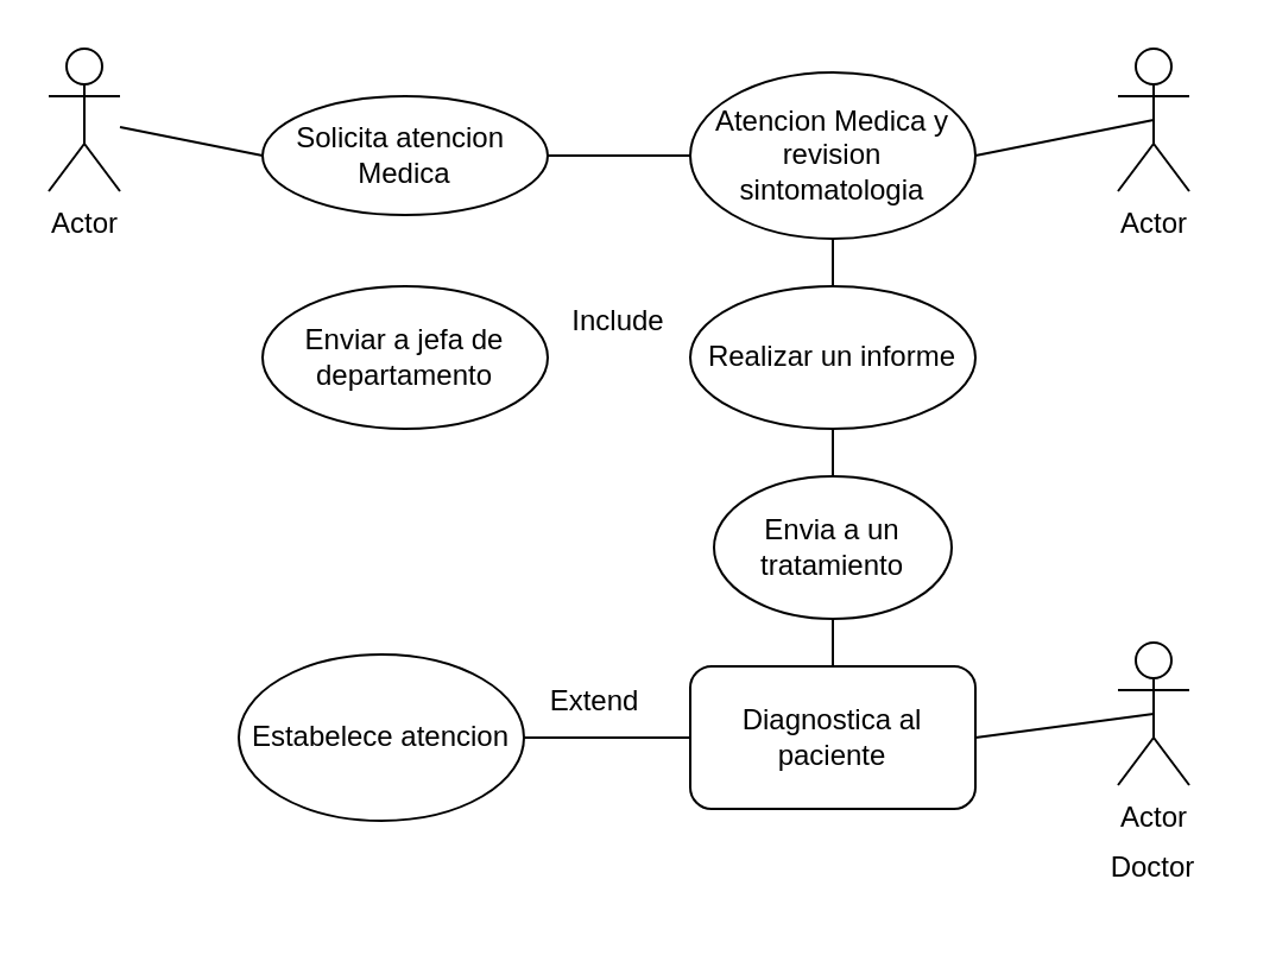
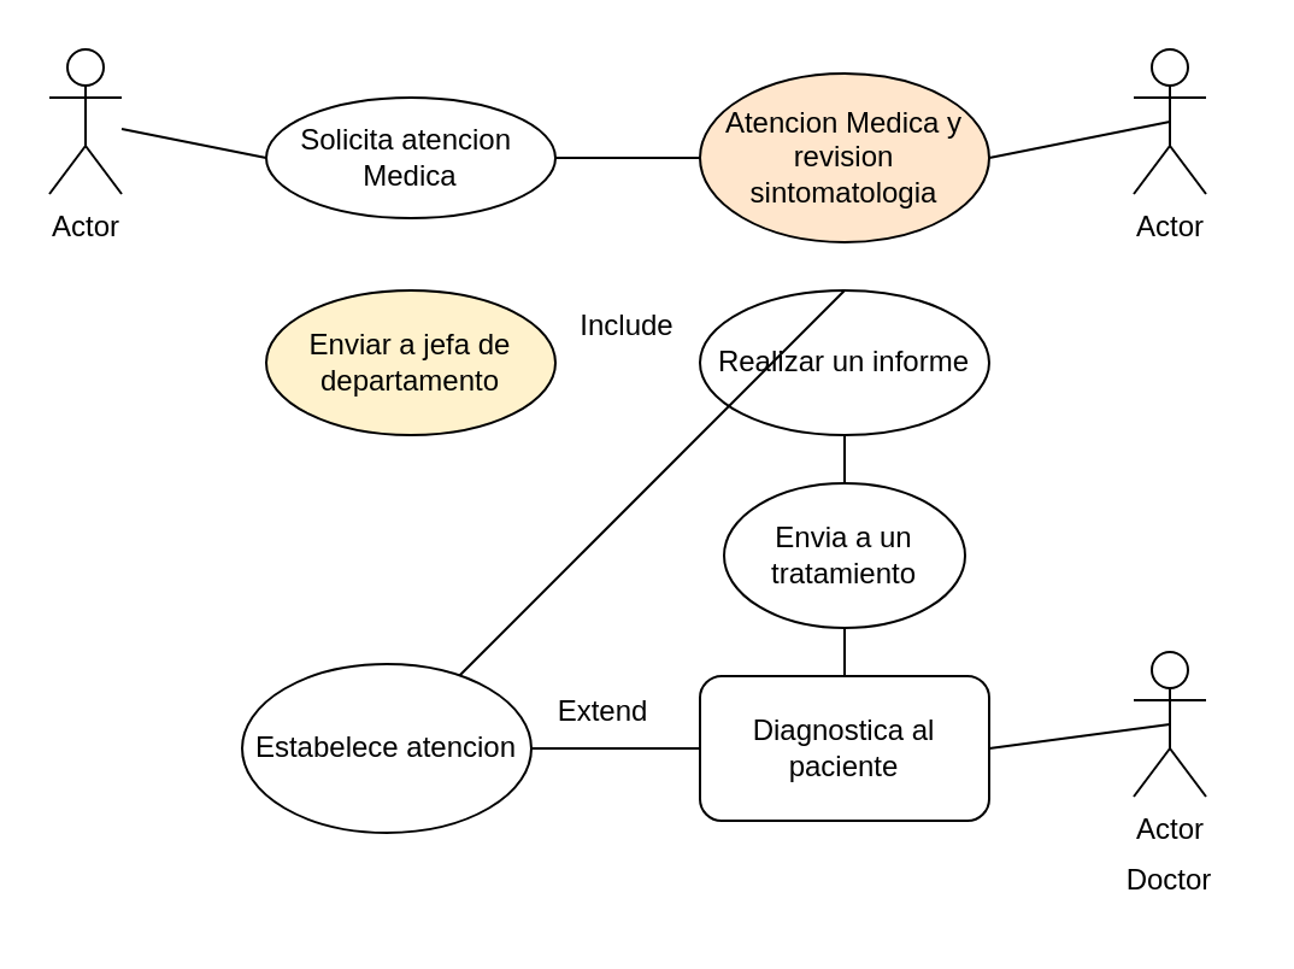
- <mxCell id="7" value="Atencion Medica y revision sintomatologia" style="ellipse;whiteSpace=wrap;html=1;" vertex="1" parent="1"><mxGeometry x="290" y="30" width="120" height="70" as="geometry" /></mxCell>
+ <mxCell id="7" value="Atencion Medica y revision sintomatologia" style="ellipse;whiteSpace=wrap;html=1;fillColor=#ffe6cc;" vertex="1" parent="1"><mxGeometry x="290" y="30" width="120" height="70" as="geometry" /></mxCell>
- <mxCell id="13" value="" style="endArrow=none;html=1;rounded=0;entryX=0.5;entryY=1;entryDx=0;entryDy=0;exitX=0.5;exitY=0;exitDx=0;exitDy=0;" edge="1" parent="1" source="11" target="7"><mxGeometry width="50" height="50" relative="1" as="geometry"><mxPoint x="310" y="230" as="sourcePoint" /><mxPoint x="360" y="180" as="targetPoint" /></mxGeometry></mxCell>
+ <mxCell id="13" value="" style="endArrow=none;html=1;rounded=0;exitX=0.5;exitY=0;exitDx=0;exitDy=0;" edge="1" parent="1" source="11" target="17"><mxGeometry width="50" height="50" relative="1" as="geometry"><mxPoint x="310" y="230" as="sourcePoint" /><mxPoint x="360" y="180" as="targetPoint" /></mxGeometry></mxCell>
- <mxCell id="21" value="Enviar a jefa de departamento" style="ellipse;whiteSpace=wrap;html=1;" vertex="1" parent="1"><mxGeometry x="110" y="120" width="120" height="60" as="geometry" /></mxCell>
+ <mxCell id="21" value="Enviar a jefa de departamento" style="ellipse;whiteSpace=wrap;html=1;fillColor=#fff2cc;" vertex="1" parent="1"><mxGeometry x="110" y="120" width="120" height="60" as="geometry" /></mxCell>
